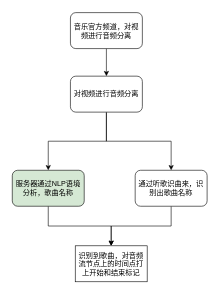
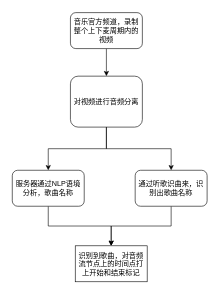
- <mxCell id="10" value="音乐官方频道，对视频进行音频分离" style="rounded=1;whiteSpace=wrap;html=1;" vertex="1" parent="1"><mxGeometry x="117" y="20" width="120" height="60" as="geometry" /></mxCell>
+ <mxCell id="10" value="音乐官方频道，录制整个上下麦周期内的视频" style="rounded=1;whiteSpace=wrap;html=1;" vertex="1" parent="1"><mxGeometry x="117" y="20" width="120" height="60" as="geometry" /></mxCell>
- <mxCell id="4" value="对视频进行音频分离" style="rounded=1;whiteSpace=wrap;html=1;" vertex="1" parent="1"><mxGeometry x="117" y="126" width="120" height="60" as="geometry" /></mxCell>
+ <mxCell id="4" value="对视频进行音频分离" style="rounded=1;whiteSpace=wrap;html=1;" vertex="1" parent="1"><mxGeometry x="117" y="126" width="120" height="85" as="geometry" /></mxCell>
- <mxCell id="6" value="服务器通过NLP语境分析，歌曲名称" style="rounded=1;whiteSpace=wrap;html=1;fillColor=#d5e8d4;" vertex="1" parent="1"><mxGeometry x="20" y="283" width="120" height="60" as="geometry" /></mxCell>
+ <mxCell id="6" value="服务器通过NLP语境分析，歌曲名称" style="rounded=1;whiteSpace=wrap;html=1;" vertex="1" parent="1"><mxGeometry x="20" y="283" width="120" height="60" as="geometry" /></mxCell>
